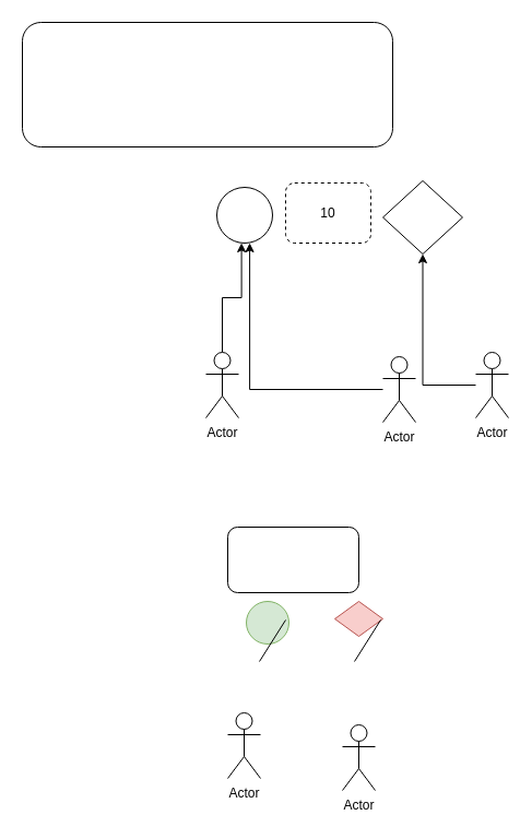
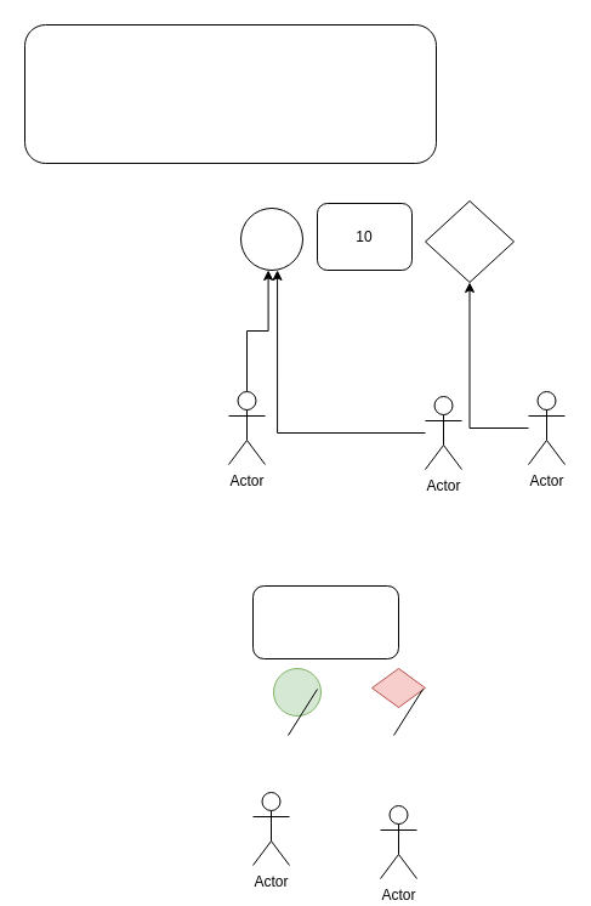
- <mxCell id="5" value="10" style="rounded=1;whiteSpace=wrap;html=1;dashed=1;" vertex="1" parent="1"><mxGeometry x="261" y="167" width="78" height="55" as="geometry" /></mxCell>
+ <mxCell id="5" value="10" style="rounded=1;whiteSpace=wrap;html=1;" vertex="1" parent="1"><mxGeometry x="261" y="167" width="78" height="55" as="geometry" /></mxCell>
